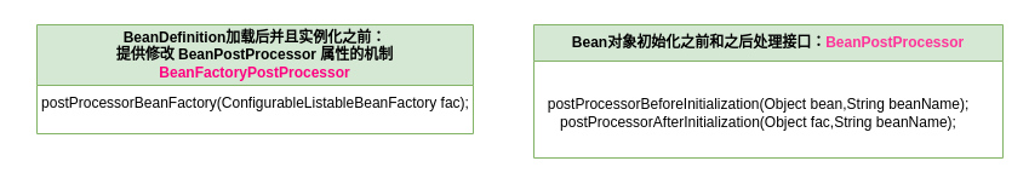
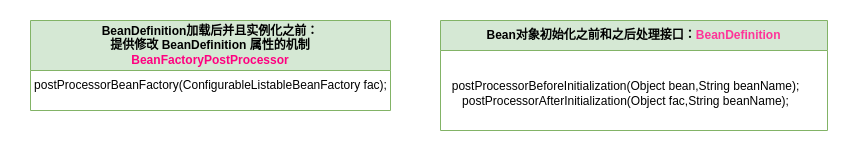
- <mxCell id="4" value="Bean对象初始化之前和之后处理接口：&lt;font color=&quot;#ff3399&quot;&gt;BeanPostProcessor&lt;/font&gt;" style="swimlane;whiteSpace=wrap;html=1;startSize=30;fillColor=#d5e8d4;strokeColor=#82b366;" vertex="1" parent="1"><mxGeometry x="440" y="20" width="387" height="110" as="geometry" /></mxCell>
+ <mxCell id="4" value="Bean对象初始化之前和之后处理接口：&lt;font color=&quot;#ff3399&quot;&gt;BeanDefinition&lt;/font&gt;" style="swimlane;whiteSpace=wrap;html=1;startSize=30;fillColor=#d5e8d4;strokeColor=#82b366;" vertex="1" parent="1"><mxGeometry x="440" y="20" width="387" height="110" as="geometry" /></mxCell>
- <mxCell id="2" value="BeanDefinition加载后并且实例化之前：&lt;br&gt;提供修改 BeanPostProcessor 属性的机制&lt;br&gt;&lt;font color=&quot;#ff0080&quot;&gt;BeanFactoryPostProcessor&lt;/font&gt;" style="swimlane;whiteSpace=wrap;html=1;fillColor=#d5e8d4;strokeColor=#82b366;startSize=50;" vertex="1" parent="1"><mxGeometry x="30" y="20" width="360" height="90" as="geometry" /></mxCell>
+ <mxCell id="2" value="BeanDefinition加载后并且实例化之前：&lt;br&gt;提供修改 BeanDefinition 属性的机制&lt;br&gt;&lt;font color=&quot;#ff0080&quot;&gt;BeanFactoryPostProcessor&lt;/font&gt;" style="swimlane;whiteSpace=wrap;html=1;fillColor=#d5e8d4;strokeColor=#82b366;startSize=50;" vertex="1" parent="1"><mxGeometry x="30" y="20" width="360" height="90" as="geometry" /></mxCell>
